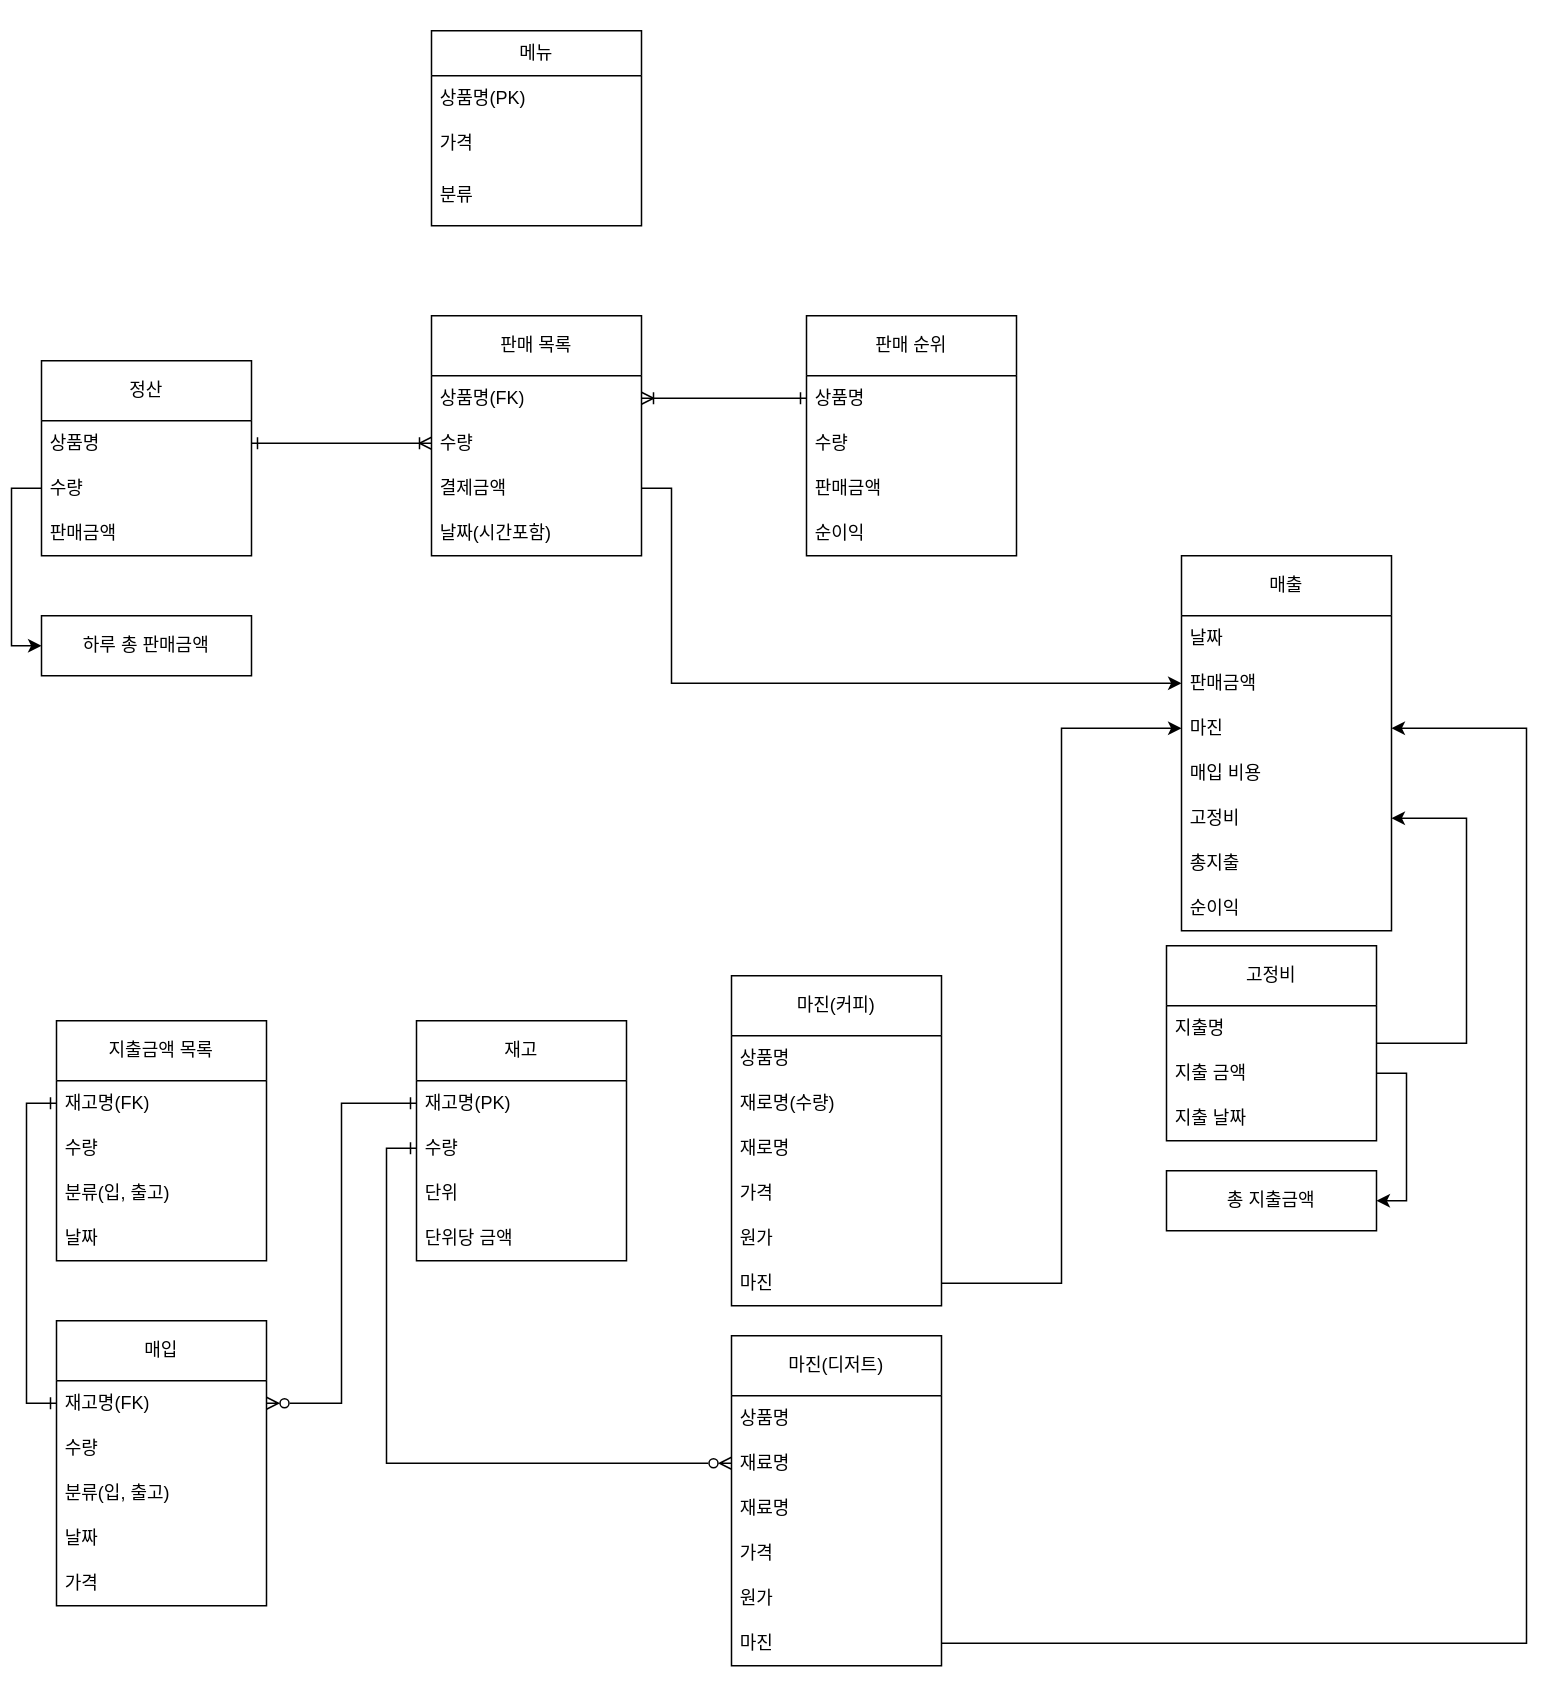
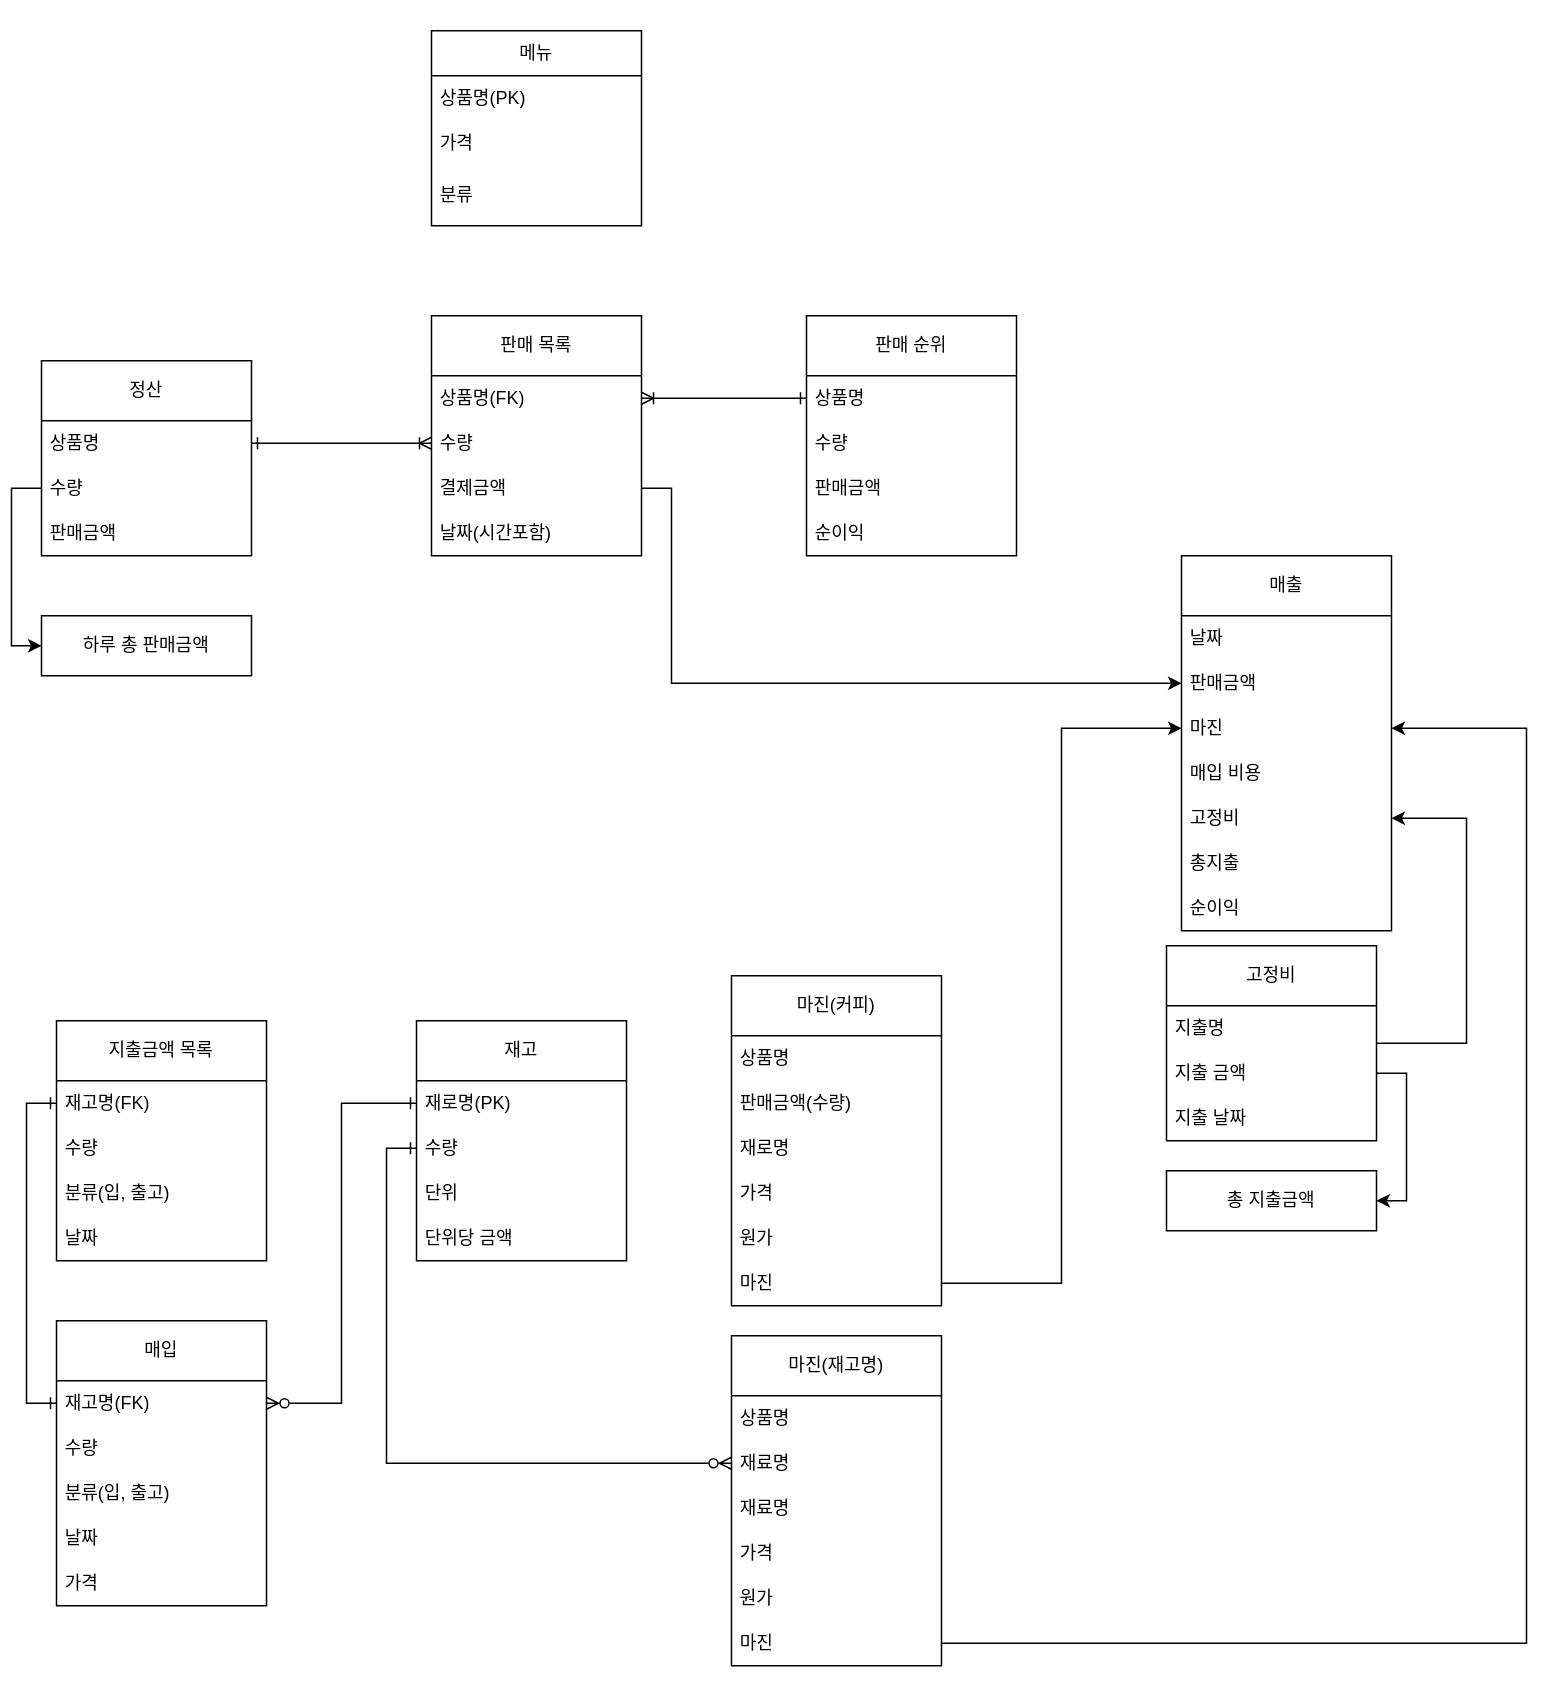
- <mxCell id="47" value="재고명(PK)" style="text;strokeColor=none;fillColor=none;align=left;verticalAlign=middle;spacingLeft=4;spacingRight=4;overflow=hidden;points=[[0,0.5],[1,0.5]];portConstraint=eastwest;rotatable=0;whiteSpace=wrap;html=1;" parent="46" vertex="1"><mxGeometry y="40" width="140" height="30" as="geometry" /></mxCell>
+ <mxCell id="47" value="재로명(PK)" style="text;strokeColor=none;fillColor=none;align=left;verticalAlign=middle;spacingLeft=4;spacingRight=4;overflow=hidden;points=[[0,0.5],[1,0.5]];portConstraint=eastwest;rotatable=0;whiteSpace=wrap;html=1;" parent="46" vertex="1"><mxGeometry y="40" width="140" height="30" as="geometry" /></mxCell>
- <mxCell id="34" value="재로명(수량)" style="text;strokeColor=none;fillColor=none;align=left;verticalAlign=middle;spacingLeft=4;spacingRight=4;overflow=hidden;points=[[0,0.5],[1,0.5]];portConstraint=eastwest;rotatable=0;whiteSpace=wrap;html=1;" parent="32" vertex="1"><mxGeometry y="70" width="140" height="30" as="geometry" /></mxCell>
+ <mxCell id="34" value="판매금액(수량)" style="text;strokeColor=none;fillColor=none;align=left;verticalAlign=middle;spacingLeft=4;spacingRight=4;overflow=hidden;points=[[0,0.5],[1,0.5]];portConstraint=eastwest;rotatable=0;whiteSpace=wrap;html=1;" parent="32" vertex="1"><mxGeometry y="70" width="140" height="30" as="geometry" /></mxCell>
- <mxCell id="39" value="마진(디저트)" style="swimlane;fontStyle=0;childLayout=stackLayout;horizontal=1;startSize=40;horizontalStack=0;resizeParent=1;resizeParentMax=0;resizeLast=0;collapsible=1;marginBottom=0;whiteSpace=wrap;html=1;" parent="1" vertex="1"><mxGeometry x="480" y="890" width="140" height="220" as="geometry" /></mxCell>
+ <mxCell id="39" value="마진(재고명)" style="swimlane;fontStyle=0;childLayout=stackLayout;horizontal=1;startSize=40;horizontalStack=0;resizeParent=1;resizeParentMax=0;resizeLast=0;collapsible=1;marginBottom=0;whiteSpace=wrap;html=1;" parent="1" vertex="1"><mxGeometry x="480" y="890" width="140" height="220" as="geometry" /></mxCell>
